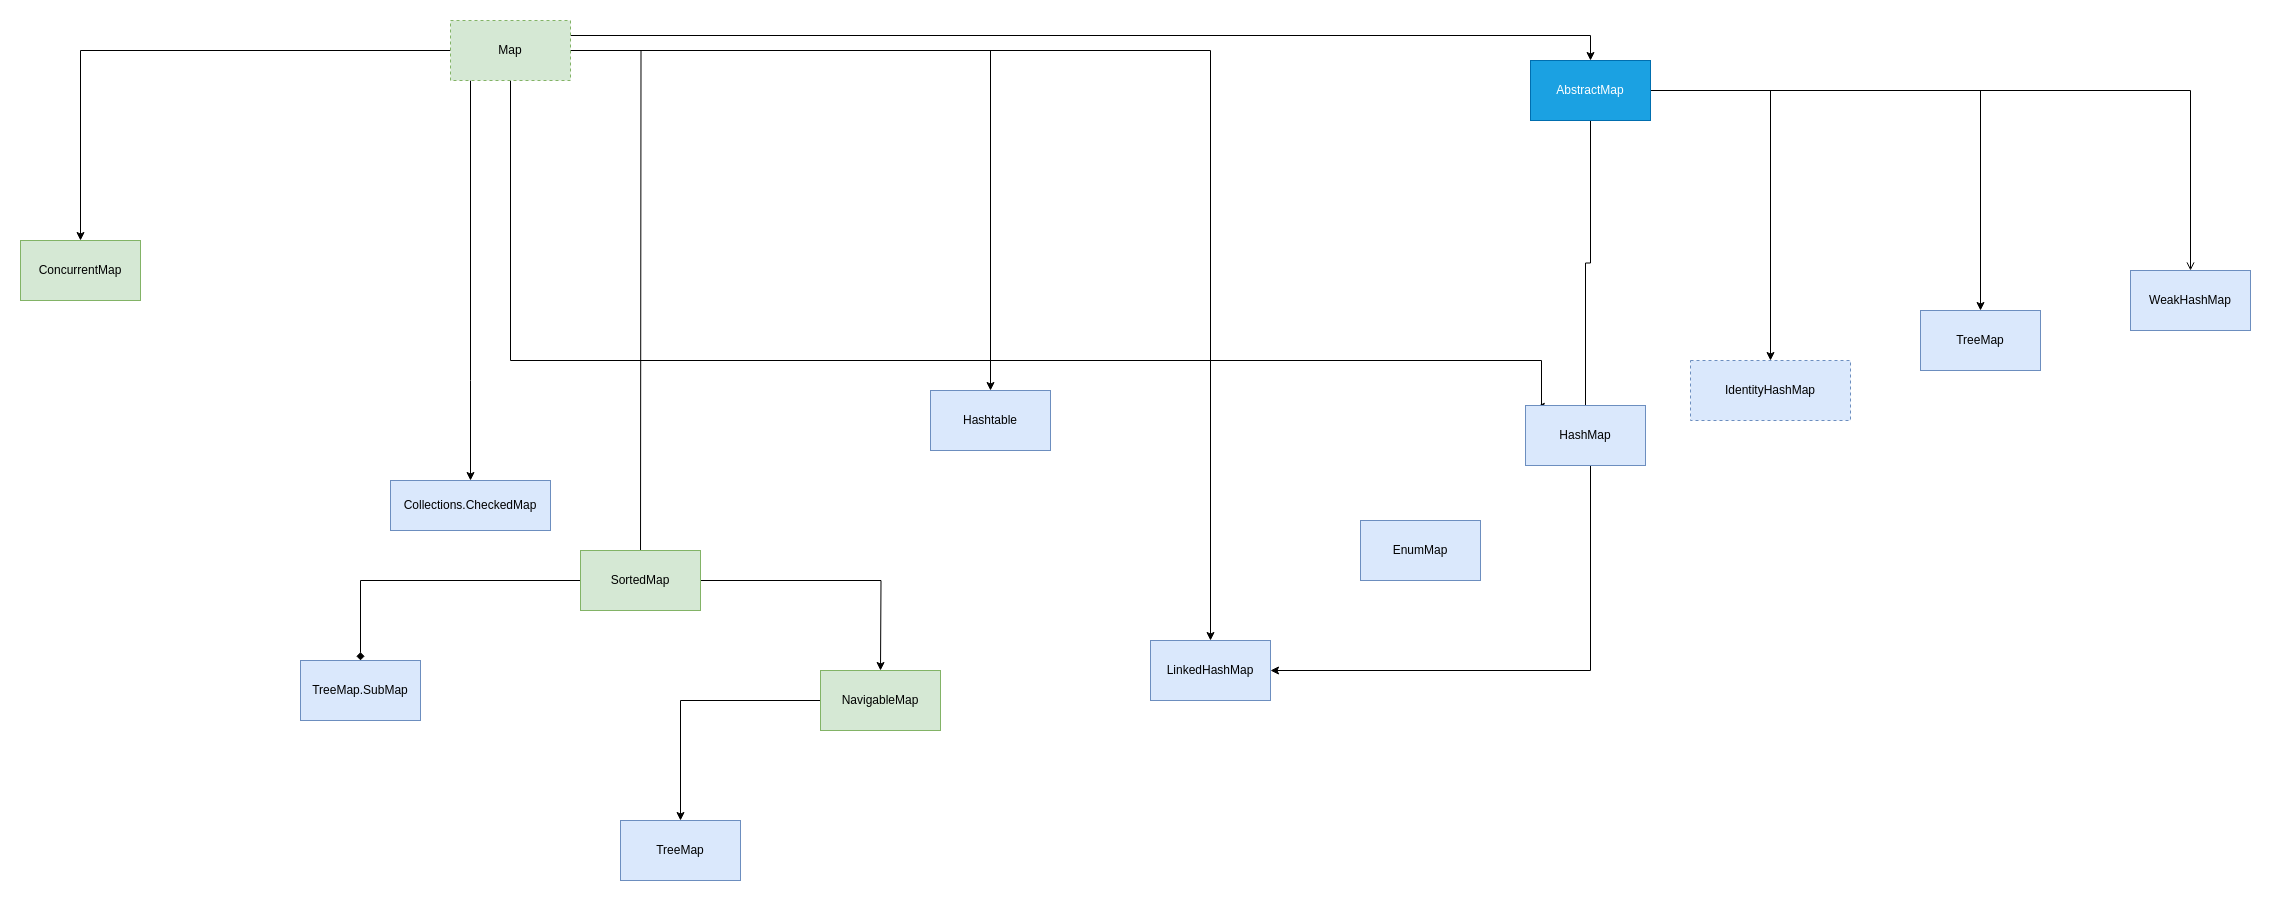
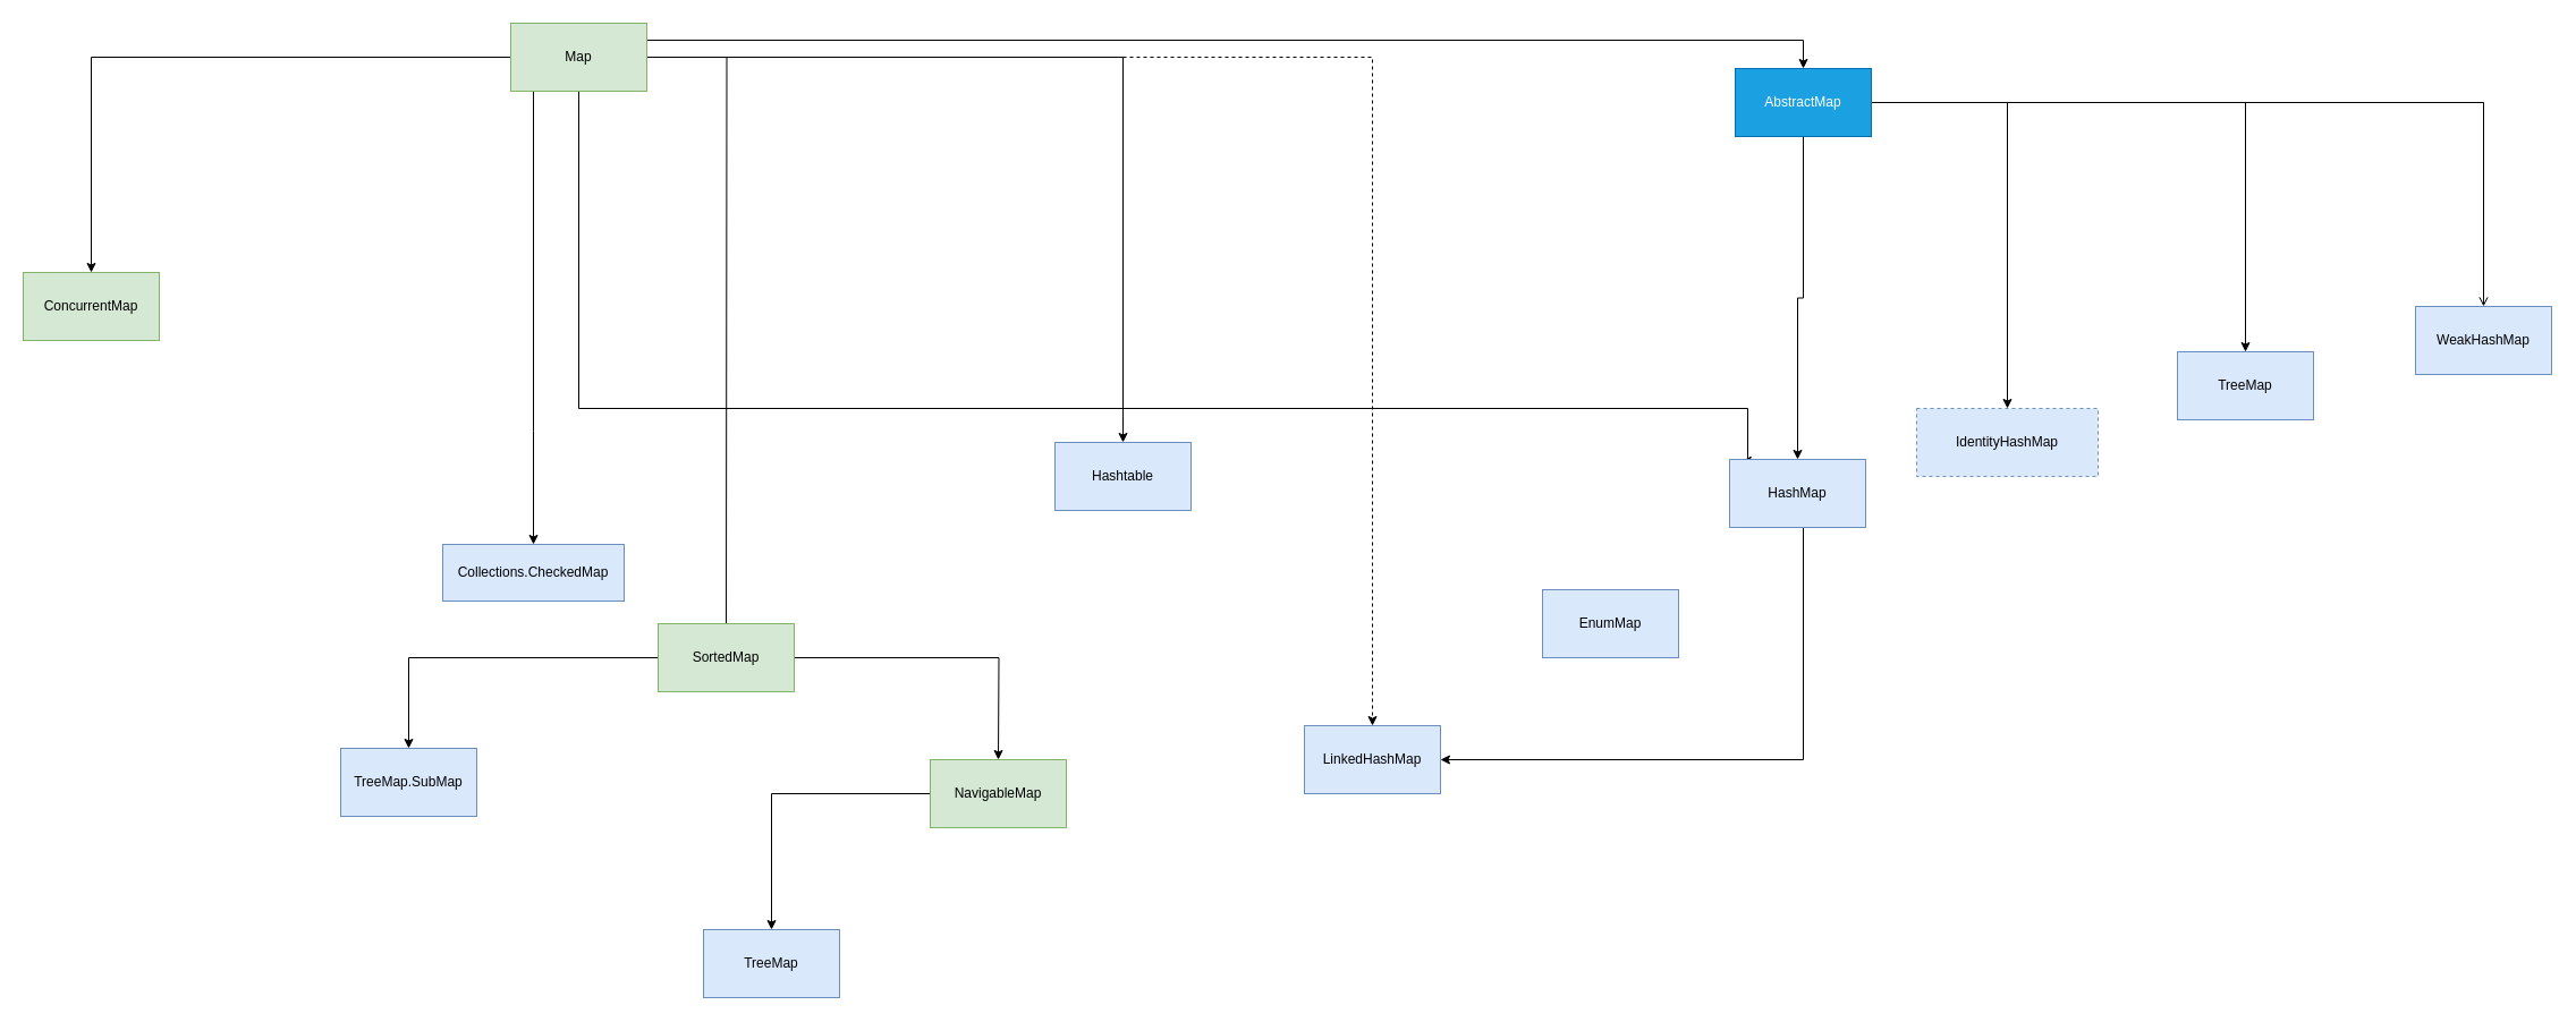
- <mxCell id="9" value="Map" style="rounded=0;whiteSpace=wrap;html=1;fillColor=#d5e8d4;strokeColor=#82b366;dashed=1;" vertex="1" parent="1"><mxGeometry x="450" y="20" width="120" height="60" as="geometry" /></mxCell>
+ <mxCell id="9" value="Map" style="rounded=0;whiteSpace=wrap;html=1;fillColor=#d5e8d4;strokeColor=#82b366;" vertex="1" parent="1"><mxGeometry x="450" y="20" width="120" height="60" as="geometry" /></mxCell>
- <mxCell id="5" style="edgeStyle=orthogonalEdgeStyle;rounded=0;orthogonalLoop=1;jettySize=auto;html=1;entryX=0.5;entryY=0;entryDx=0;entryDy=0;" edge="1" parent="1" source="9" target="18"><mxGeometry relative="1" as="geometry" /></mxCell>
+ <mxCell id="5" style="edgeStyle=orthogonalEdgeStyle;rounded=0;orthogonalLoop=1;jettySize=auto;html=1;entryX=0.5;entryY=0;entryDx=0;entryDy=0;dashed=1;" edge="1" parent="1" source="9" target="18"><mxGeometry relative="1" as="geometry" /></mxCell>
- <mxCell id="11" style="edgeStyle=orthogonalEdgeStyle;rounded=0;orthogonalLoop=1;jettySize=auto;html=1;endArrow=none;" edge="1" parent="1" source="15" target="28"><mxGeometry relative="1" as="geometry"><mxPoint x="1590" y="490" as="targetPoint" /></mxGeometry></mxCell>
+ <mxCell id="11" style="edgeStyle=orthogonalEdgeStyle;rounded=0;orthogonalLoop=1;jettySize=auto;html=1;" edge="1" parent="1" source="15" target="28"><mxGeometry relative="1" as="geometry"><mxPoint x="1590" y="490" as="targetPoint" /></mxGeometry></mxCell>
- <mxCell id="19" style="edgeStyle=orthogonalEdgeStyle;rounded=0;orthogonalLoop=1;jettySize=auto;html=1;entryX=0.5;entryY=0;entryDx=0;entryDy=0;endArrow=diamond;" edge="1" parent="1" source="21" target="22"><mxGeometry relative="1" as="geometry"><mxPoint x="360" y="690" as="targetPoint" /></mxGeometry></mxCell>
+ <mxCell id="19" style="edgeStyle=orthogonalEdgeStyle;rounded=0;orthogonalLoop=1;jettySize=auto;html=1;entryX=0.5;entryY=0;entryDx=0;entryDy=0;" edge="1" parent="1" source="21" target="22"><mxGeometry relative="1" as="geometry"><mxPoint x="360" y="690" as="targetPoint" /></mxGeometry></mxCell>
